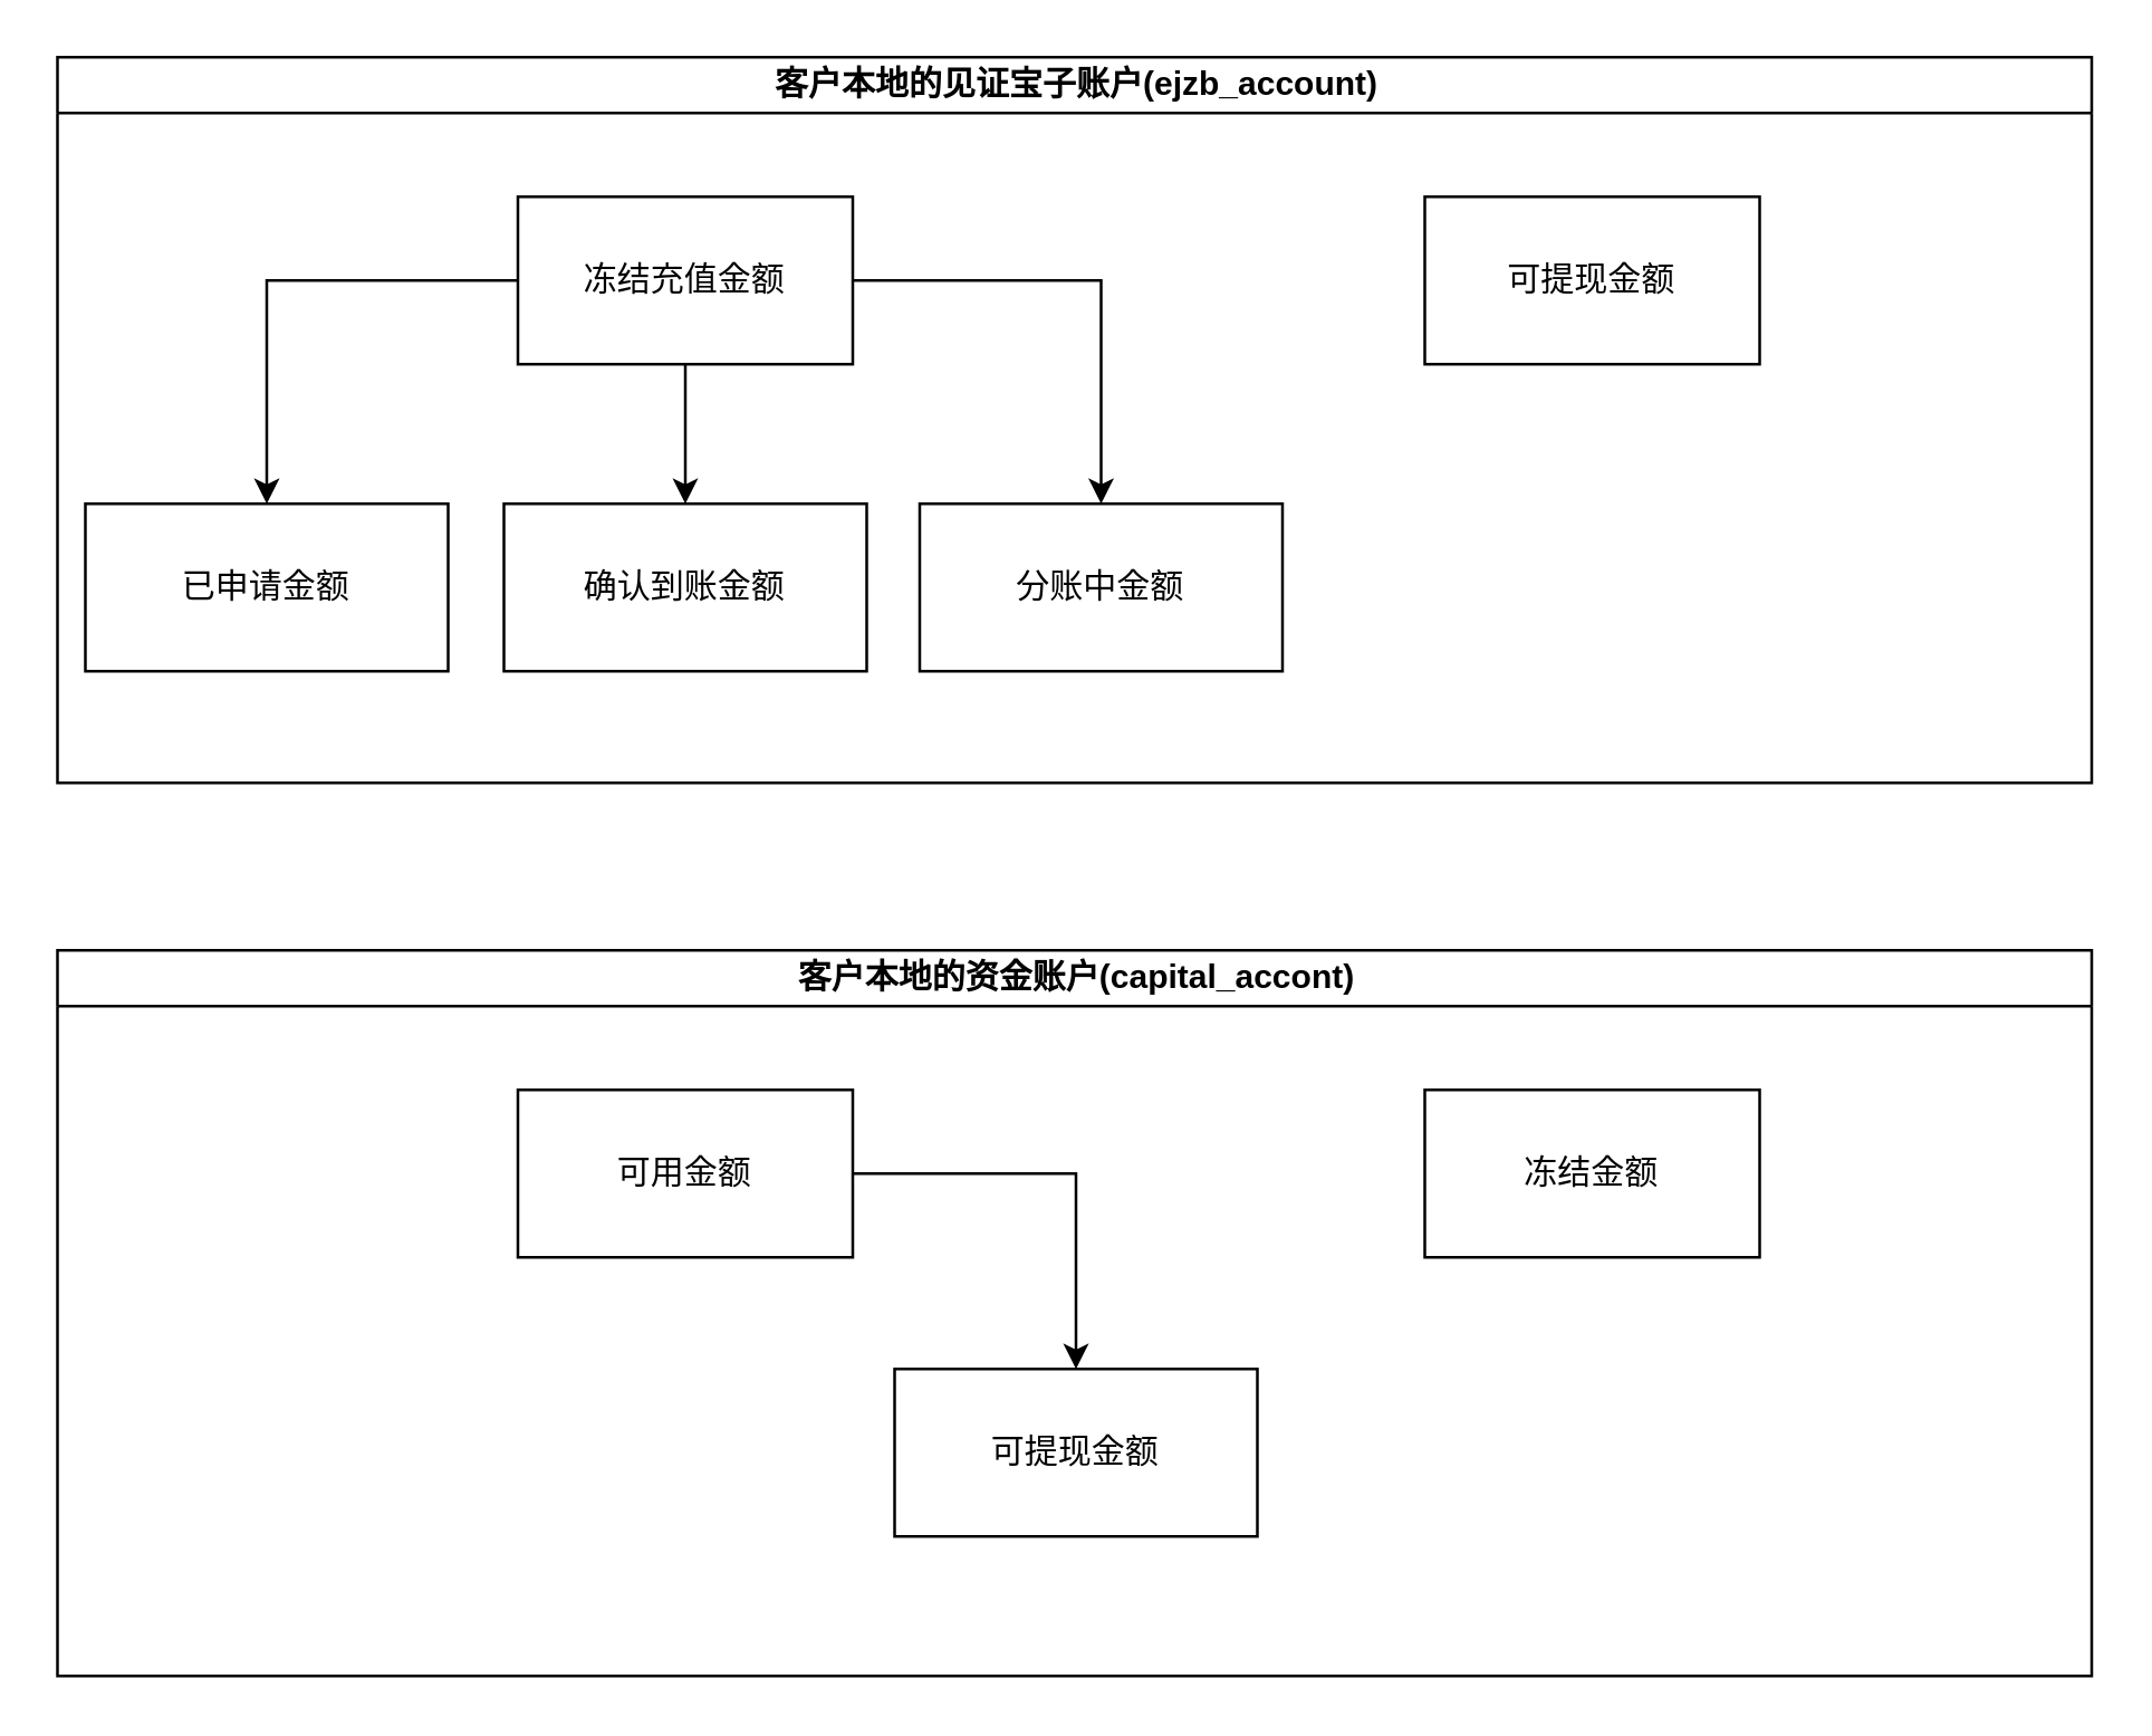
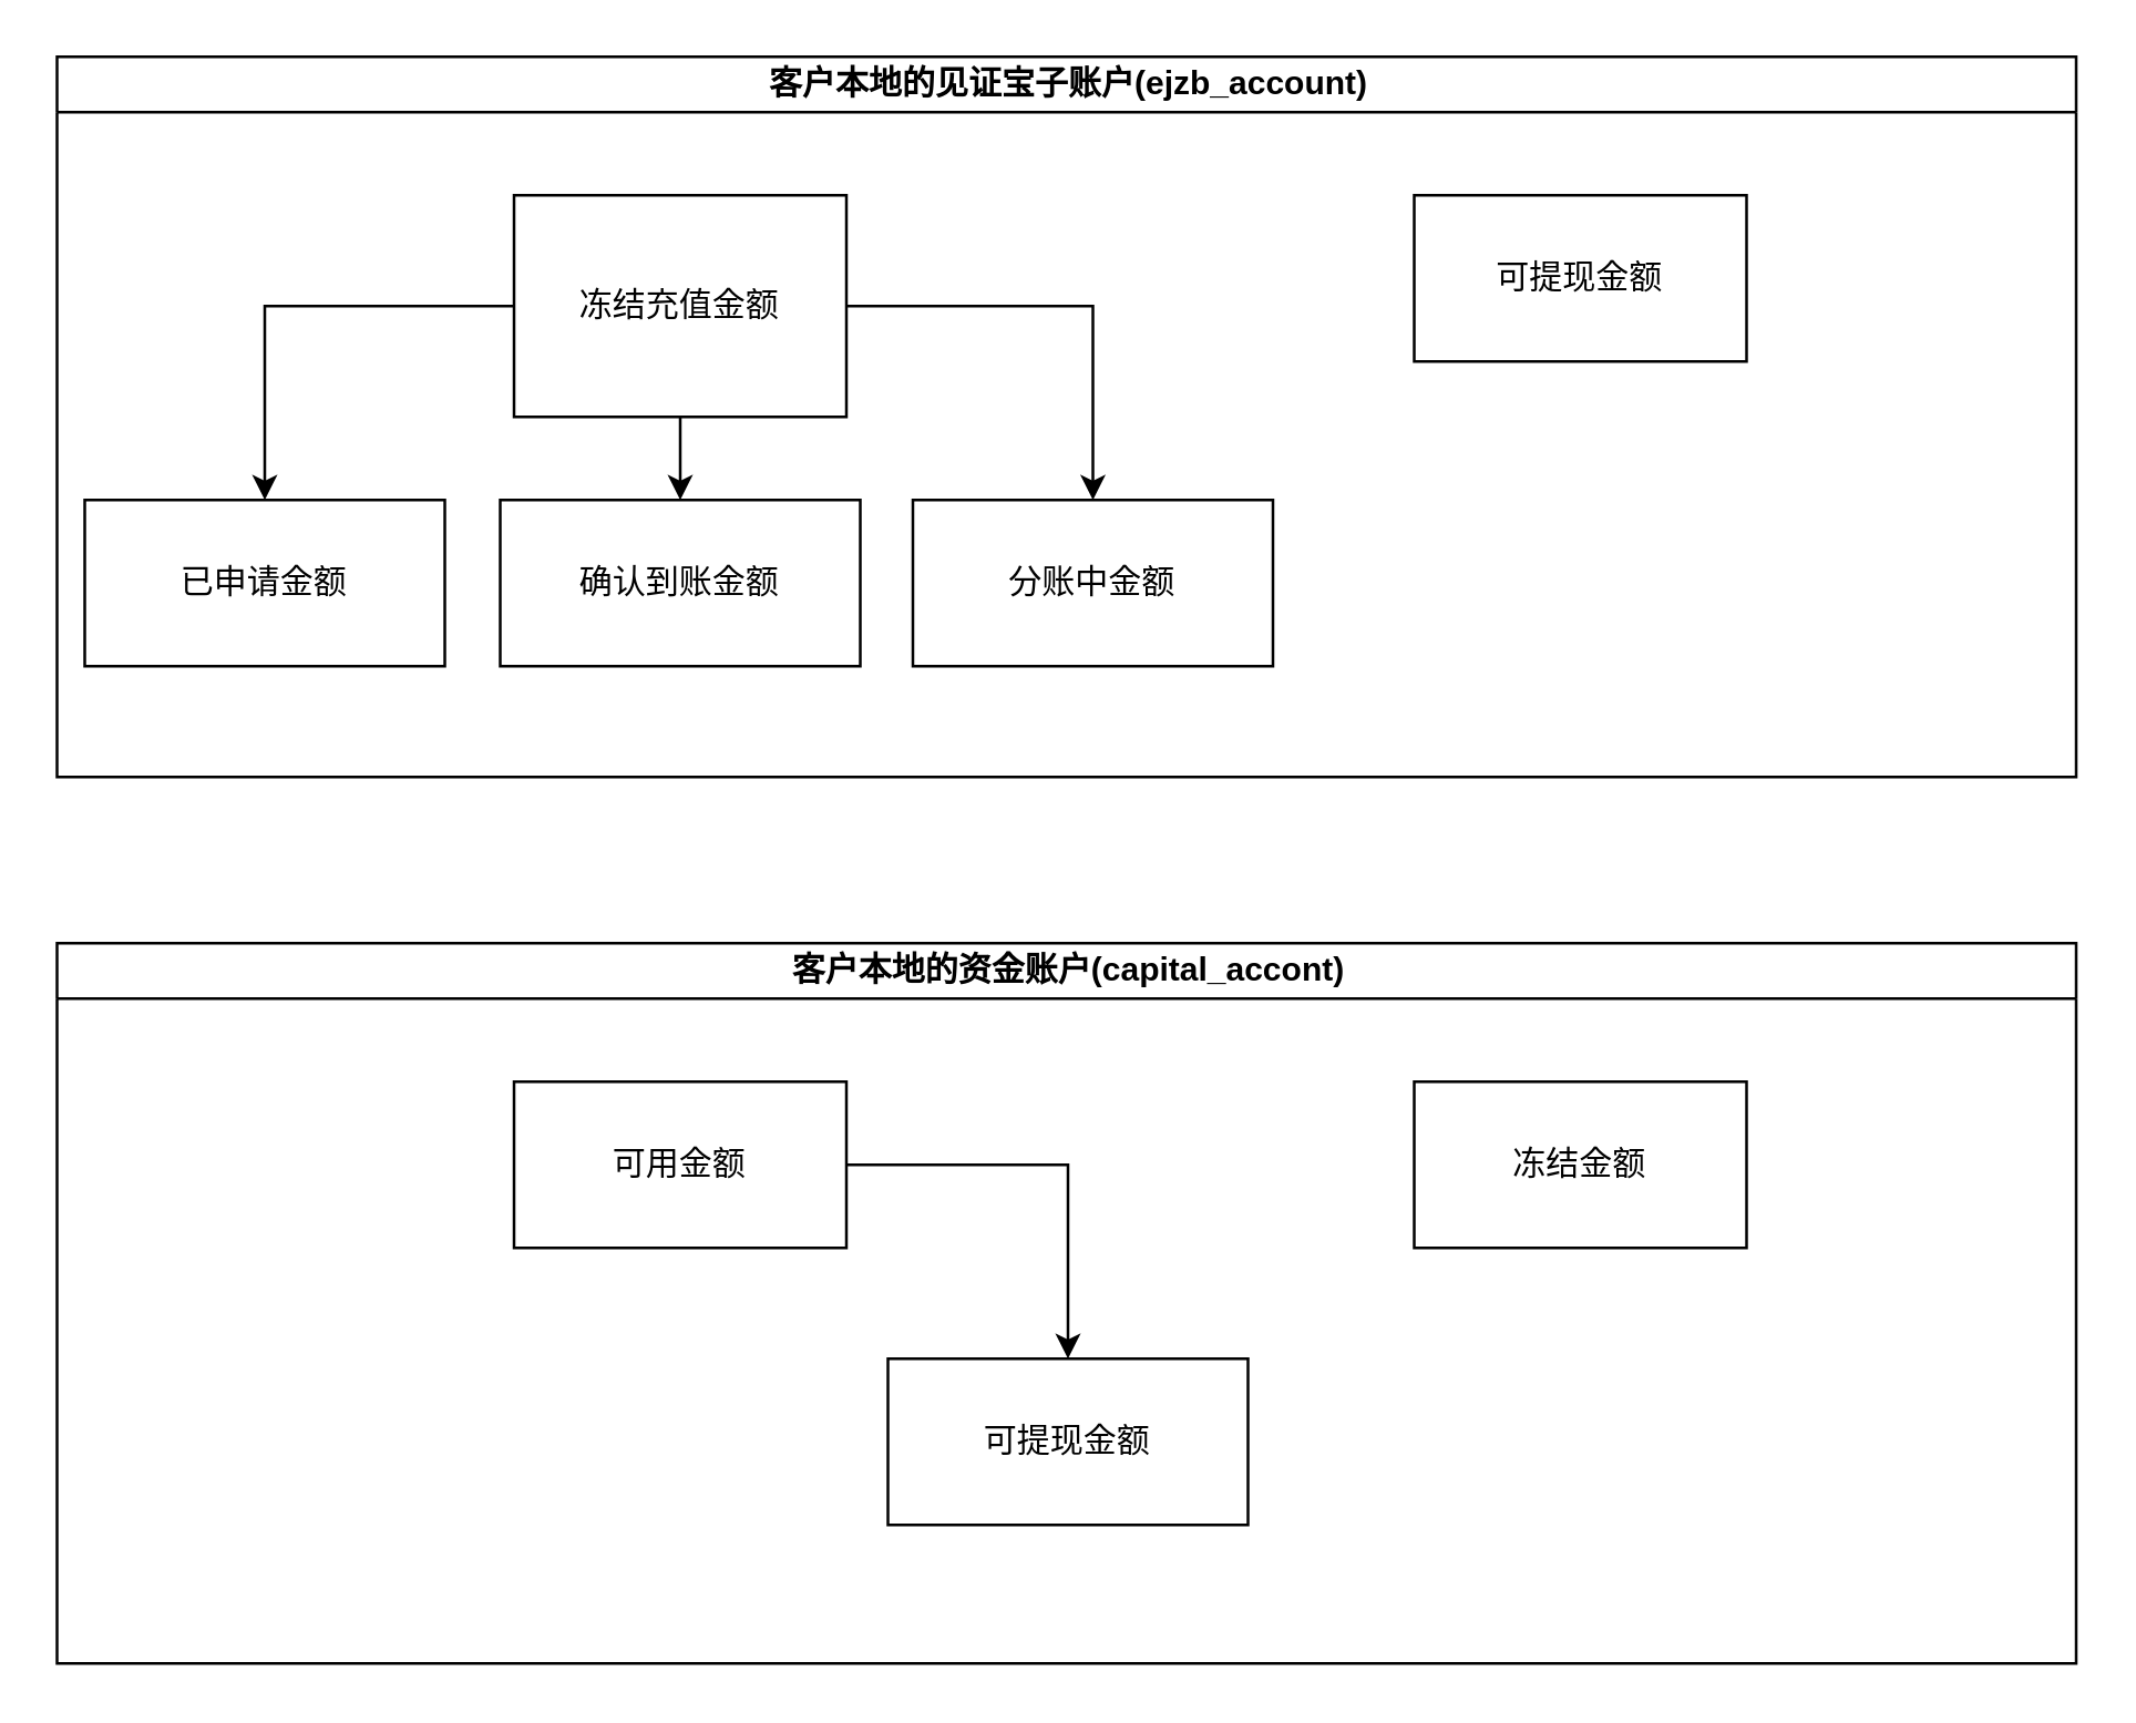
- <mxCell id="6" value="冻结充值金额" style="rounded=0;whiteSpace=wrap;html=1;" vertex="1" parent="2"><mxGeometry x="165" y="50" width="120" height="60" as="geometry" /></mxCell>
+ <mxCell id="6" value="冻结充值金额" style="rounded=0;whiteSpace=wrap;html=1;" vertex="1" parent="2"><mxGeometry x="165" y="50" width="120" height="80" as="geometry" /></mxCell>
